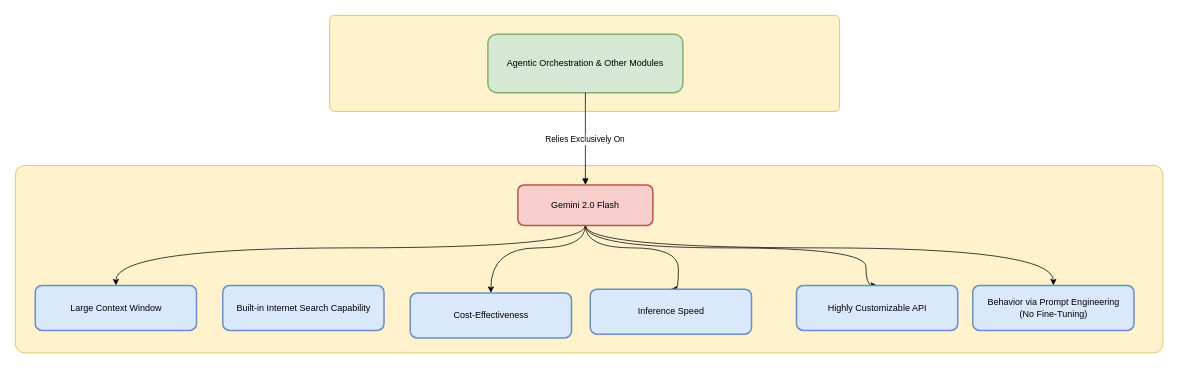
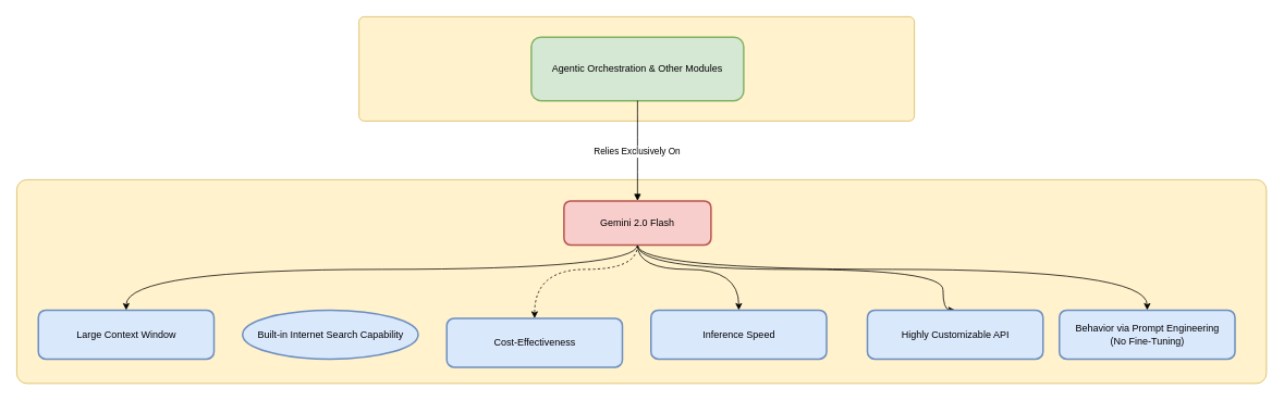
- <mxCell id="5" style="edgeStyle=orthogonalEdgeStyle;rounded=0;orthogonalLoop=1;jettySize=auto;html=1;entryX=0.5;entryY=0;entryDx=0;entryDy=0;curved=1;" edge="1" parent="1" source="10" target="13"><mxGeometry relative="1" as="geometry"><Array as="points"><mxPoint x="780" y="330" /><mxPoint x="654" y="330" /></Array></mxGeometry></mxCell>
+ <mxCell id="5" style="edgeStyle=orthogonalEdgeStyle;rounded=0;orthogonalLoop=1;jettySize=auto;html=1;entryX=0.5;entryY=0;entryDx=0;entryDy=0;curved=1;dashed=1;" edge="1" parent="1" source="10" target="13"><mxGeometry relative="1" as="geometry"><Array as="points"><mxPoint x="780" y="330" /><mxPoint x="654" y="330" /></Array></mxGeometry></mxCell>
- <mxCell id="12" value="Built-in Internet Search Capability" style="whiteSpace=wrap;strokeWidth=2;flipH=0;fillColor=#dae8fc;strokeColor=#6c8ebf;rounded=1;" vertex="1" parent="1"><mxGeometry x="296.5" y="380" width="215" height="60" as="geometry" /></mxCell>
+ <mxCell id="12" value="Built-in Internet Search Capability" style="ellipse;whiteSpace=wrap;strokeWidth=2;flipH=0;fillColor=#dae8fc;strokeColor=#6c8ebf;" vertex="1" parent="1"><mxGeometry x="296.5" y="380" width="215" height="60" as="geometry" /></mxCell>
- <mxCell id="14" value="Inference Speed" style="whiteSpace=wrap;strokeWidth=2;flipH=0;fillColor=#dae8fc;strokeColor=#6c8ebf;rounded=1;" vertex="1" parent="1"><mxGeometry x="786.5" y="385" width="215" height="60" as="geometry" /></mxCell>
+ <mxCell id="14" value="Inference Speed" style="whiteSpace=wrap;strokeWidth=2;flipH=0;fillColor=#dae8fc;strokeColor=#6c8ebf;rounded=1;" vertex="1" parent="1"><mxGeometry x="796.5" y="380" width="215" height="60" as="geometry" /></mxCell>
